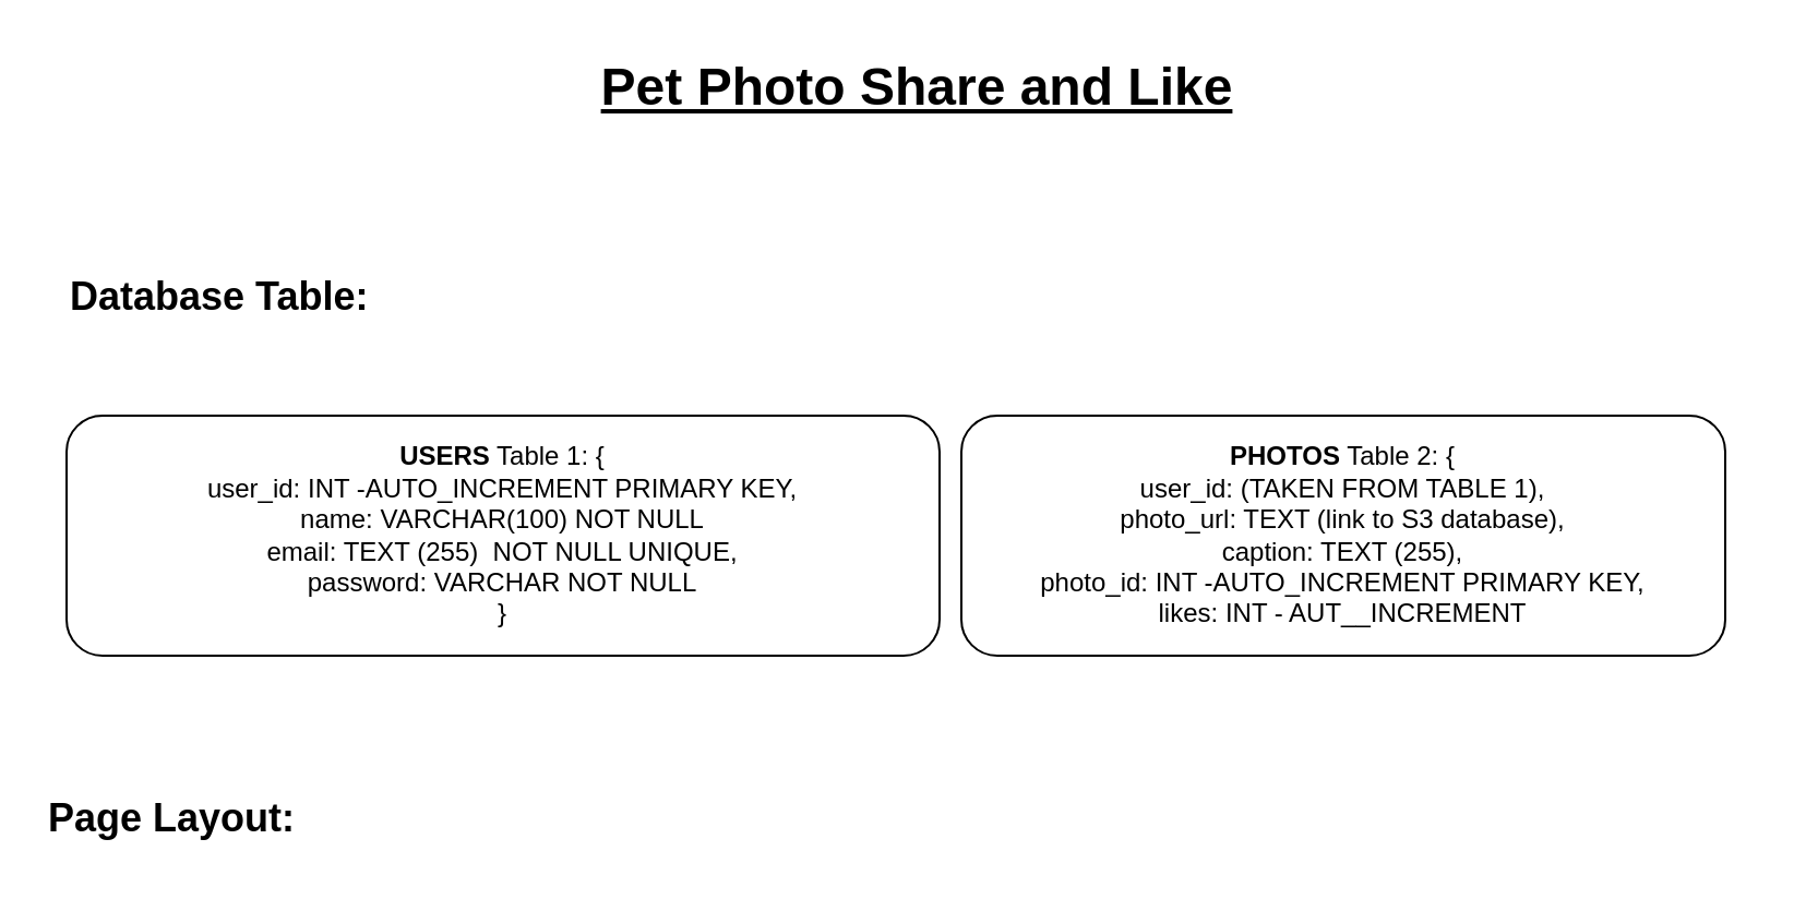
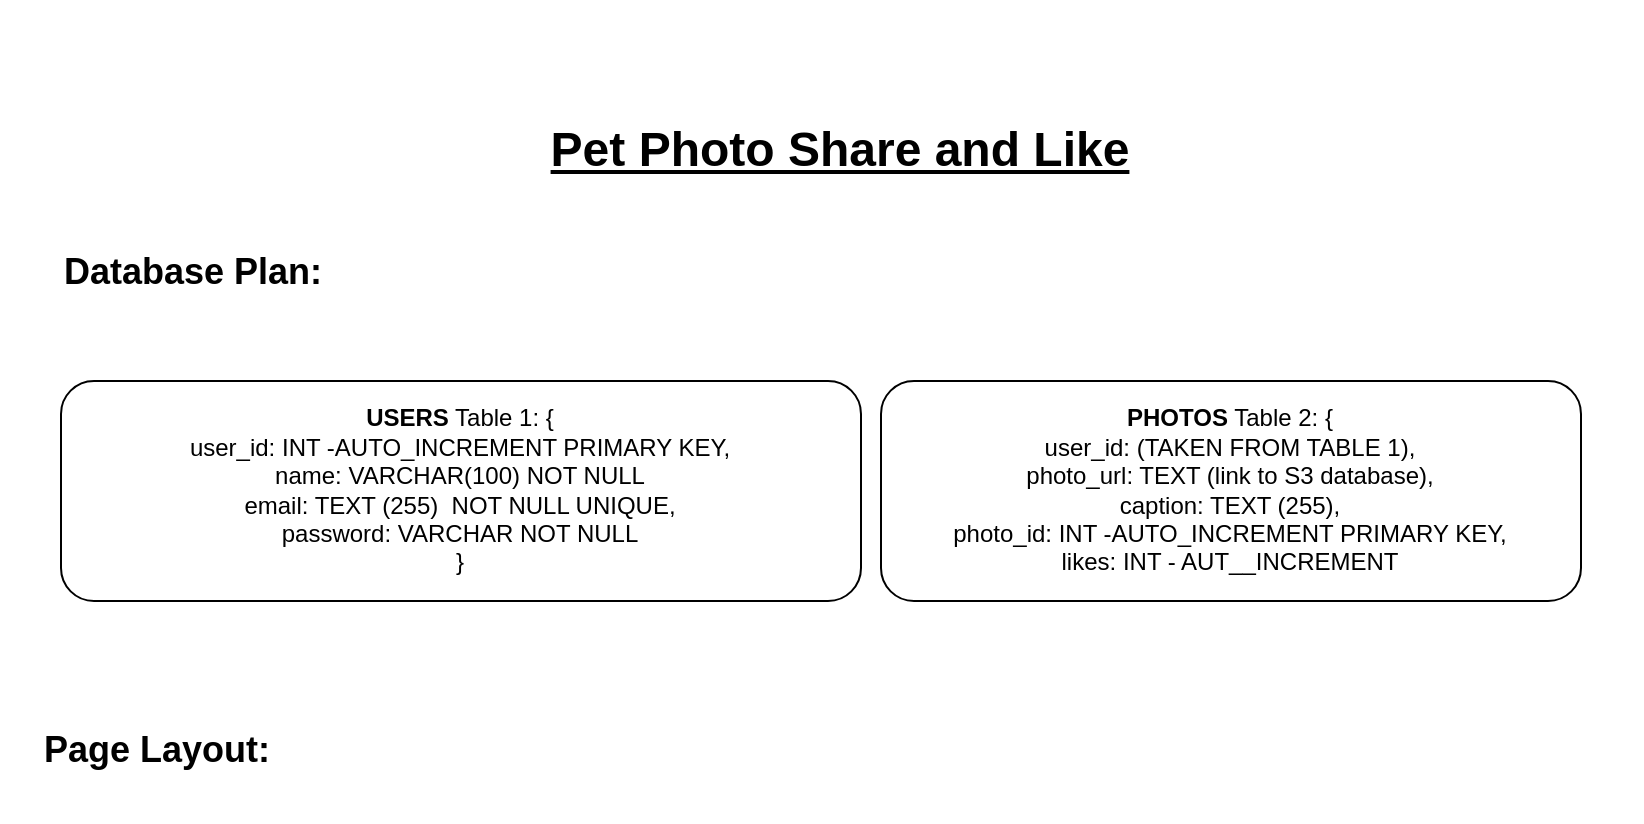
- <mxCell id="4" value="&lt;h1&gt;&lt;u&gt;Pet Photo Share and Like&lt;/u&gt;&lt;/h1&gt;" style="text;html=1;strokeColor=none;fillColor=none;spacing=5;spacingTop=-20;whiteSpace=wrap;overflow=hidden;rounded=0;fontSize=12;align=center;" vertex="1" parent="1"><mxGeometry x="40" y="20" width="760" height="50" as="geometry" /></mxCell>
+ <mxCell id="4" value="&lt;h1&gt;&lt;u&gt;Pet Photo Share and Like&lt;/u&gt;&lt;/h1&gt;" style="text;html=1;strokeColor=none;fillColor=none;spacing=5;spacingTop=-20;whiteSpace=wrap;overflow=hidden;rounded=0;fontSize=12;align=center;" vertex="1" parent="1"><mxGeometry x="40" y="55" width="760" height="50" as="geometry" /></mxCell>
- <mxCell id="5" value="&lt;b&gt;&lt;font style=&quot;font-size: 18px&quot;&gt;Database Table:&lt;/font&gt;&lt;/b&gt;" style="text;html=1;strokeColor=none;fillColor=none;align=left;verticalAlign=bottom;whiteSpace=wrap;rounded=0;fontSize=12;" vertex="1" parent="1"><mxGeometry x="30" y="120" width="240" height="30" as="geometry" /></mxCell>
+ <mxCell id="5" value="&lt;b&gt;&lt;font style=&quot;font-size: 18px&quot;&gt;Database Plan:&lt;/font&gt;&lt;/b&gt;" style="text;html=1;strokeColor=none;fillColor=none;align=left;verticalAlign=bottom;whiteSpace=wrap;rounded=0;fontSize=12;" vertex="1" parent="1"><mxGeometry x="30" y="120" width="240" height="30" as="geometry" /></mxCell>
